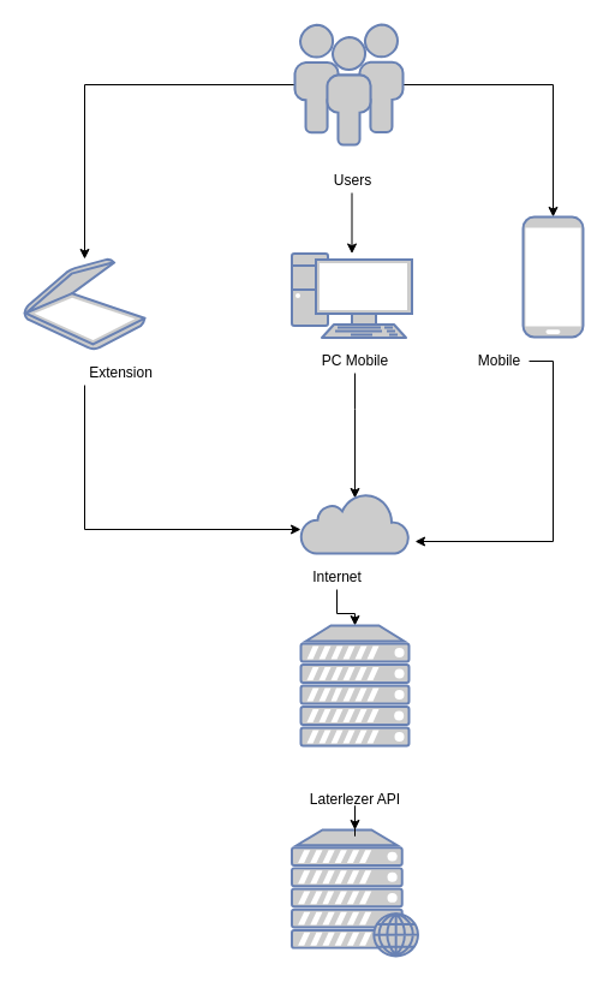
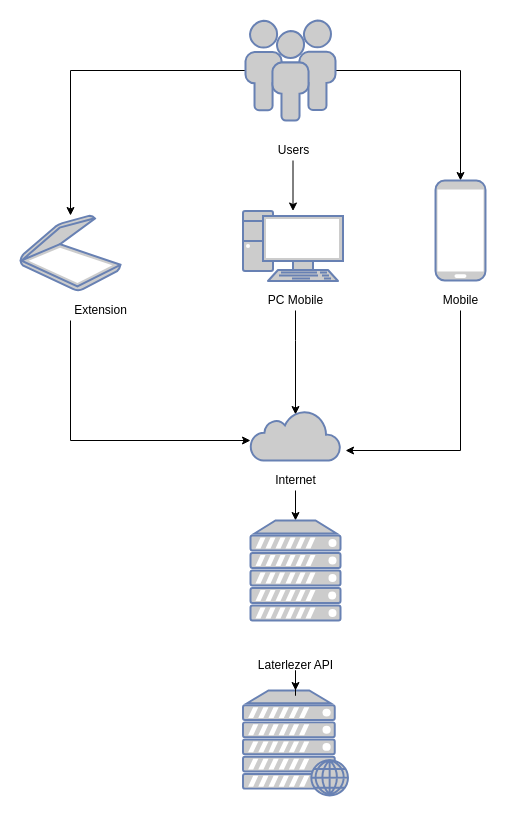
- <mxCell id="22" value="Mobile" style="text;html=1;align=center;verticalAlign=middle;resizable=0;points=[];autosize=1;" vertex="1" parent="1"><mxGeometry x="390" y="290" width="50" height="20" as="geometry" /></mxCell>
+ <mxCell id="22" value="Mobile" style="text;html=1;align=center;verticalAlign=middle;resizable=0;points=[];autosize=1;" vertex="1" parent="1"><mxGeometry x="435" y="290" width="50" height="20" as="geometry" /></mxCell>
- <mxCell id="17" value="Internet" style="text;html=1;align=center;verticalAlign=middle;resizable=0;points=[];autosize=1;" vertex="1" parent="1"><mxGeometry x="250" y="470" width="60" height="20" as="geometry" /></mxCell>
+ <mxCell id="17" value="Internet" style="text;html=1;align=center;verticalAlign=middle;resizable=0;points=[];autosize=1;" vertex="1" parent="1"><mxGeometry x="265" y="470" width="60" height="20" as="geometry" /></mxCell>
